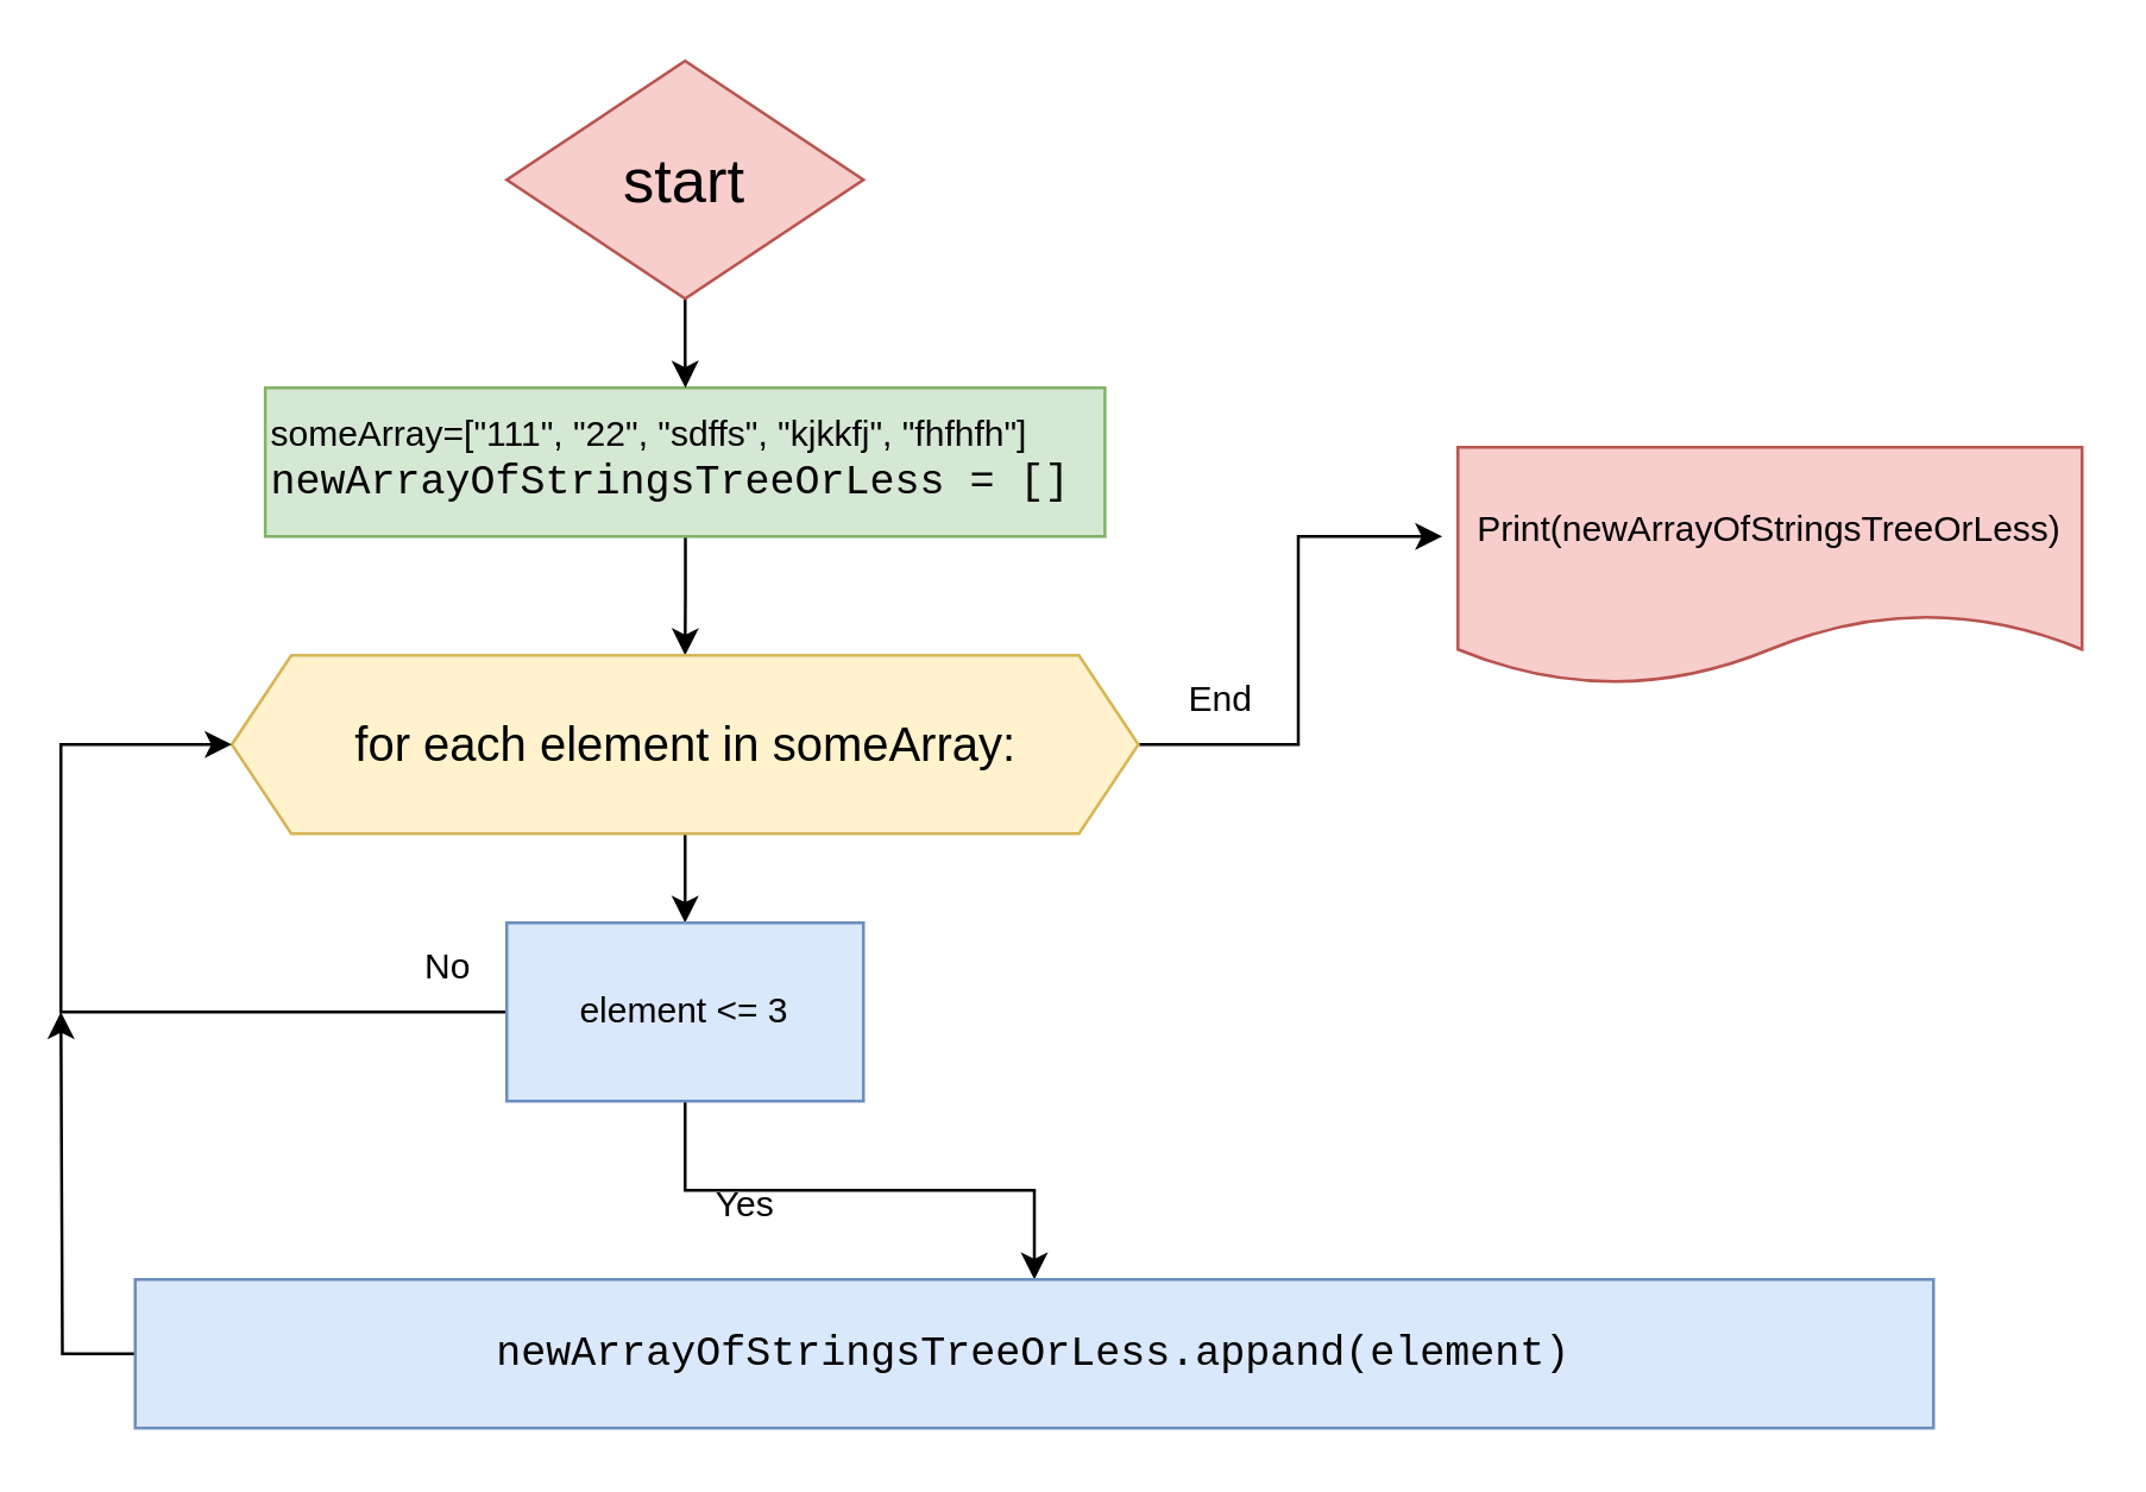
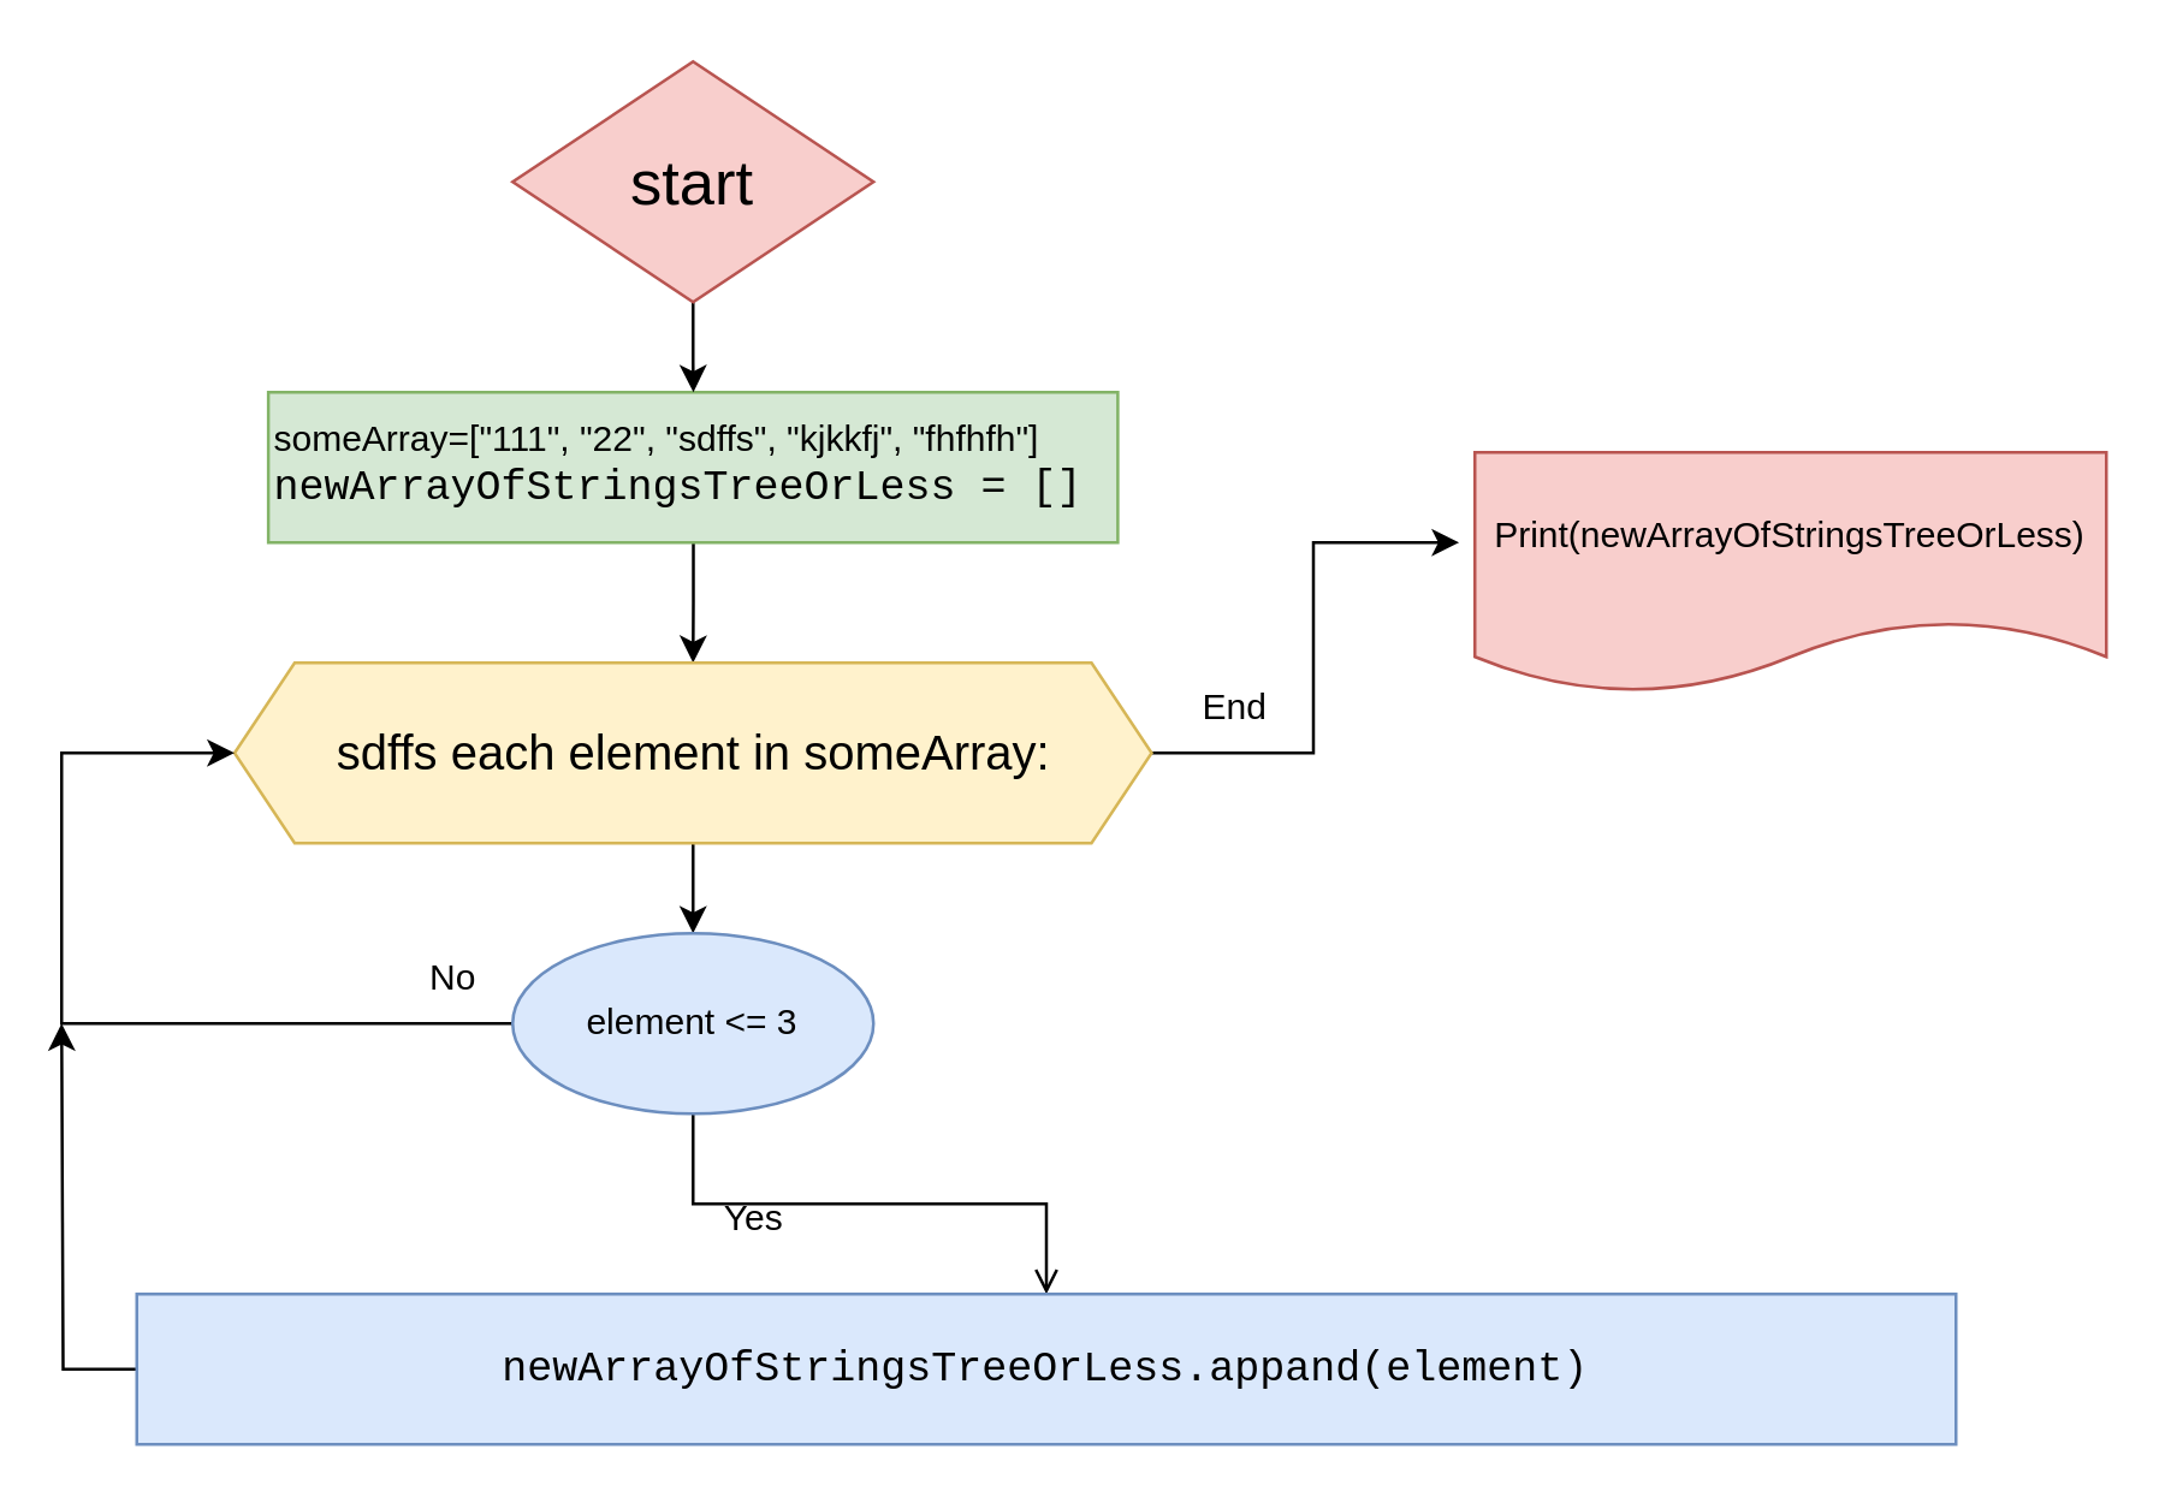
- <mxCell id="8" value="&lt;font style=&quot;font-size: 16px;&quot;&gt;for each element in someArray:&lt;/font&gt;" style="shape=hexagon;perimeter=hexagonPerimeter2;whiteSpace=wrap;html=1;fixedSize=1;fillColor=#fff2cc;strokeColor=#d6b656;" vertex="1" parent="1"><mxGeometry x="77.5" y="220" width="305" height="60" as="geometry" /></mxCell>
+ <mxCell id="8" value="&lt;font style=&quot;font-size: 16px;&quot;&gt;sdffs each element in someArray:&lt;/font&gt;" style="shape=hexagon;perimeter=hexagonPerimeter2;whiteSpace=wrap;html=1;fixedSize=1;fillColor=#fff2cc;strokeColor=#d6b656;" vertex="1" parent="1"><mxGeometry x="77.5" y="220" width="305" height="60" as="geometry" /></mxCell>
- <mxCell id="11" value="element &amp;lt;= 3" style="rounded=0;whiteSpace=wrap;html=1;fillColor=#dae8fc;strokeColor=#6c8ebf;" vertex="1" parent="1"><mxGeometry x="170" y="310" width="120" height="60" as="geometry" /></mxCell>
+ <mxCell id="11" value="element &amp;lt;= 3" style="ellipse;whiteSpace=wrap;html=1;fillColor=#dae8fc;strokeColor=#6c8ebf;" vertex="1" parent="1"><mxGeometry x="170" y="310" width="120" height="60" as="geometry" /></mxCell>
- <mxCell id="10" style="edgeStyle=orthogonalEdgeStyle;rounded=0;orthogonalLoop=1;jettySize=auto;html=1;entryX=0.5;entryY=0;entryDx=0;entryDy=0;" edge="1" parent="1" source="11" target="14"><mxGeometry relative="1" as="geometry" /></mxCell>
+ <mxCell id="10" style="edgeStyle=orthogonalEdgeStyle;rounded=0;orthogonalLoop=1;jettySize=auto;html=1;entryX=0.5;entryY=0;entryDx=0;entryDy=0;endArrow=open;" edge="1" parent="1" source="11" target="14"><mxGeometry relative="1" as="geometry" /></mxCell>
